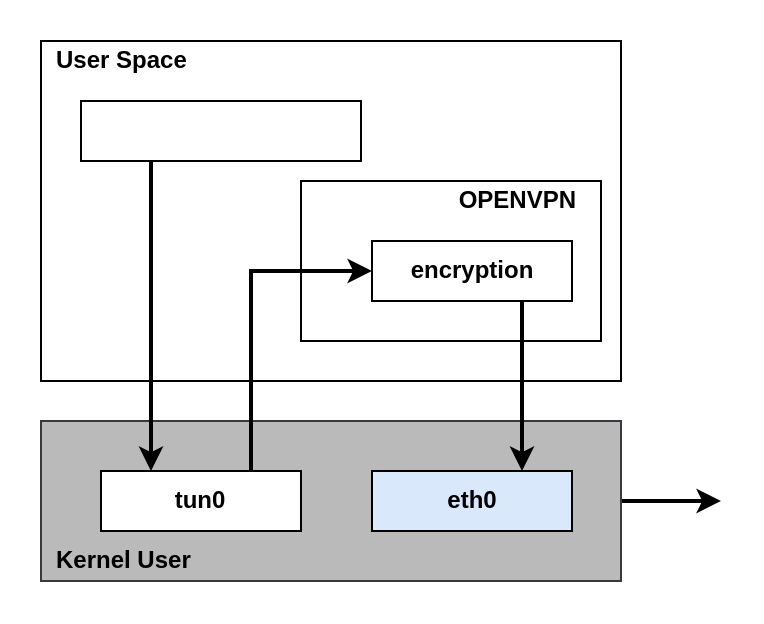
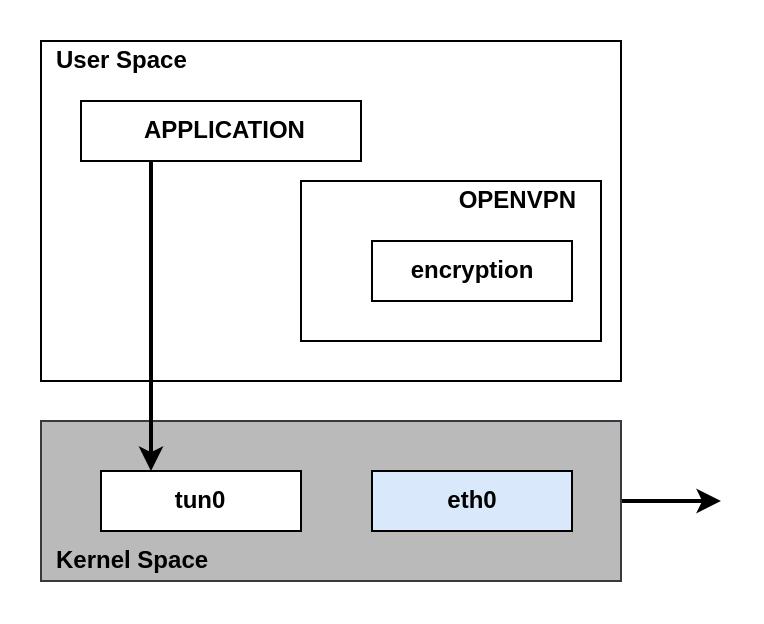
+ <mxCell id="10" value="APPLICATION" style="text;html=1;strokeColor=none;fillColor=none;align=left;verticalAlign=middle;whiteSpace=wrap;rounded=0;fontSize=12;fontStyle=1" parent="1" vertex="1"><mxGeometry x="70" y="55" width="80" height="20" as="geometry" /></mxCell>
- <mxCell id="15" style="edgeStyle=orthogonalEdgeStyle;rounded=0;orthogonalLoop=1;jettySize=auto;html=1;entryX=0;entryY=0.5;entryDx=0;entryDy=0;fontSize=12;exitX=0.75;exitY=0;exitDx=0;exitDy=0;strokeWidth=2;" parent="1" source="13" target="12" edge="1"><mxGeometry relative="1" as="geometry"><mxPoint x="86" y="-10" as="sourcePoint" /><mxPoint x="85" y="245" as="targetPoint" /><Array as="points"><mxPoint x="125" y="135" /></Array></mxGeometry></mxCell>
- <mxCell id="16" style="edgeStyle=orthogonalEdgeStyle;rounded=0;orthogonalLoop=1;jettySize=auto;html=1;entryX=0.75;entryY=0;entryDx=0;entryDy=0;fontSize=12;exitX=0.75;exitY=1;exitDx=0;exitDy=0;strokeWidth=2;" parent="1" source="12" target="14" edge="1"><mxGeometry relative="1" as="geometry"><mxPoint x="135" y="245.2" as="sourcePoint" /><mxPoint x="172.6" y="120" as="targetPoint" /><Array as="points"><mxPoint x="260" y="190" /><mxPoint x="260" y="190" /></Array></mxGeometry></mxCell>
- <mxCell id="6" value="Kernel User" style="text;html=1;strokeColor=none;fillColor=none;align=left;verticalAlign=middle;whiteSpace=wrap;rounded=0;fontSize=12;fontStyle=1" parent="1" vertex="1"><mxGeometry x="26" y="270" width="80" height="20" as="geometry" /></mxCell>
+ <mxCell id="6" value="Kernel Space" style="text;html=1;strokeColor=none;fillColor=none;align=left;verticalAlign=middle;whiteSpace=wrap;rounded=0;fontSize=12;fontStyle=1" parent="1" vertex="1"><mxGeometry x="26" y="270" width="80" height="20" as="geometry" /></mxCell>
